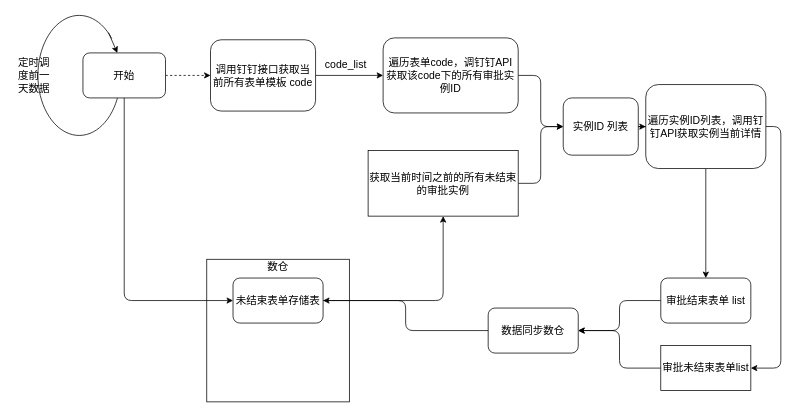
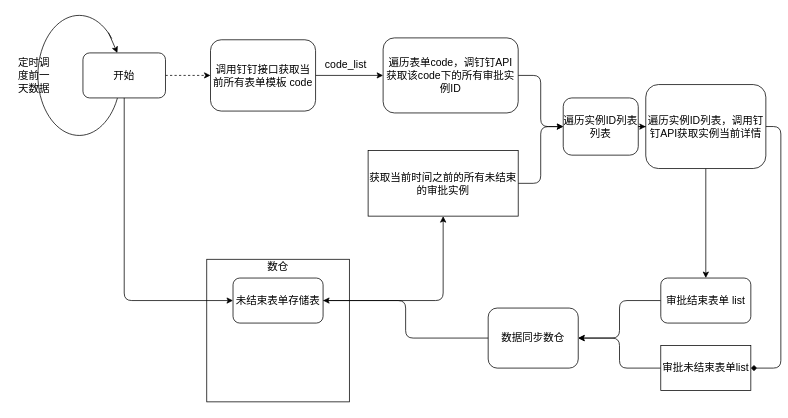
- <mxCell id="17" value="实例ID 列表" style="whiteSpace=wrap;html=1;fontSize=14;rounded=1;" parent="1" vertex="1"><mxGeometry x="750" y="130" width="100" height="76.25" as="geometry" /></mxCell>
+ <mxCell id="17" value="遍历实例ID列表 列表" style="whiteSpace=wrap;html=1;fontSize=14;rounded=1;" parent="1" vertex="1"><mxGeometry x="750" y="130" width="100" height="76.25" as="geometry" /></mxCell>
- <mxCell id="25" value="数据同步数仓" style="rounded=1;whiteSpace=wrap;html=1;fontSize=14;" parent="1" vertex="1"><mxGeometry x="650" y="410" width="120" height="60" as="geometry" /></mxCell>
+ <mxCell id="25" value="数据同步数仓" style="rounded=1;whiteSpace=wrap;html=1;fontSize=14;" parent="1" vertex="1"><mxGeometry x="650" y="410" width="120" height="80" as="geometry" /></mxCell>
- <mxCell id="19" value="" style="edgeStyle=orthogonalEdgeStyle;orthogonalLoop=1;jettySize=auto;html=1;exitX=1;exitY=0.5;exitDx=0;exitDy=0;entryX=1;entryY=0.5;entryDx=0;entryDy=0;" parent="1" source="20" target="24" edge="1"><mxGeometry relative="1" as="geometry"><mxPoint x="1120" y="284.06" as="sourcePoint" /><mxPoint x="1060" y="458.75" as="targetPoint" /></mxGeometry></mxCell>
+ <mxCell id="19" value="" style="edgeStyle=orthogonalEdgeStyle;orthogonalLoop=1;jettySize=auto;html=1;exitX=1;exitY=0.5;exitDx=0;exitDy=0;entryX=1;entryY=0.5;entryDx=0;entryDy=0;endArrow=diamond;" parent="1" source="20" target="24" edge="1"><mxGeometry relative="1" as="geometry"><mxPoint x="1120" y="284.06" as="sourcePoint" /><mxPoint x="1060" y="458.75" as="targetPoint" /></mxGeometry></mxCell>
